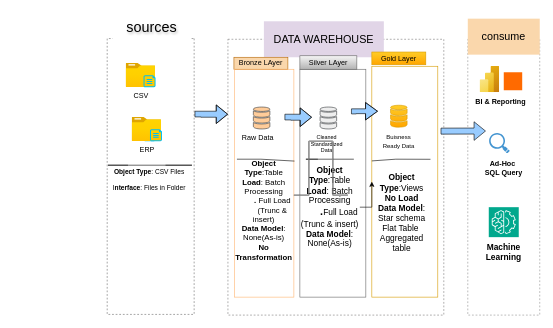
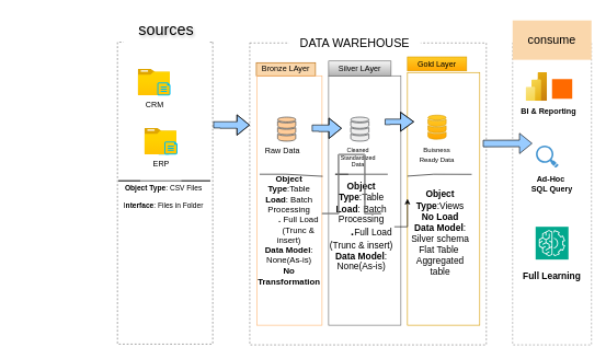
- <mxCell id="5" value="DATA WAREHOUSE" style="rounded=0;whiteSpace=wrap;html=1;strokeColor=none;fontSize=18;fillColor=#e1d5e7;" parent="1" vertex="1"><mxGeometry x="439" y="35" width="200" height="60" as="geometry" /></mxCell>
+ <mxCell id="5" value="DATA WAREHOUSE" style="rounded=0;whiteSpace=wrap;html=1;strokeColor=none;fontSize=18;" parent="1" vertex="1"><mxGeometry x="439" y="35" width="200" height="60" as="geometry" /></mxCell>
- <mxCell id="14" value="CSV" style="image;aspect=fixed;html=1;points=[];align=center;fontSize=12;image=img/lib/azure2/general/Folder_Blank.svg;" parent="1" vertex="1"><mxGeometry x="209" y="105" width="49.29" height="40" as="geometry" /></mxCell>
+ <mxCell id="14" value="CRM" style="image;aspect=fixed;html=1;points=[];align=center;fontSize=12;image=img/lib/azure2/general/Folder_Blank.svg;" parent="1" vertex="1"><mxGeometry x="209" y="105" width="49.29" height="40" as="geometry" /></mxCell>
- <mxCell id="37" value="&lt;font&gt;&lt;b&gt;Object Type&lt;/b&gt;:Views&lt;/font&gt;&lt;div&gt;&lt;font&gt;&lt;b&gt;No Load&lt;/b&gt;&lt;/font&gt;&lt;/div&gt;&lt;div&gt;&lt;font&gt;&lt;b&gt;Data Model&lt;/b&gt;: Star schema&lt;/font&gt;&lt;/div&gt;&lt;div&gt;&lt;font&gt;Flat Table&amp;nbsp;&lt;/font&gt;&lt;/div&gt;&lt;div&gt;&lt;font&gt;Aggregated table&lt;/font&gt;&lt;/div&gt;" style="text;html=1;align=center;verticalAlign=middle;whiteSpace=wrap;rounded=0;fontSize=14;" vertex="1" parent="1"><mxGeometry x="619" y="295" width="100" height="120" as="geometry" /></mxCell>
+ <mxCell id="37" value="&lt;font&gt;&lt;b&gt;Object Type&lt;/b&gt;:Views&lt;/font&gt;&lt;div&gt;&lt;font&gt;&lt;b&gt;No Load&lt;/b&gt;&lt;/font&gt;&lt;/div&gt;&lt;div&gt;&lt;font&gt;&lt;b&gt;Data Model&lt;/b&gt;: Silver schema&lt;/font&gt;&lt;/div&gt;&lt;div&gt;&lt;font&gt;Flat Table&amp;nbsp;&lt;/font&gt;&lt;/div&gt;&lt;div&gt;&lt;font&gt;Aggregated table&lt;/font&gt;&lt;/div&gt;" style="text;html=1;align=center;verticalAlign=middle;whiteSpace=wrap;rounded=0;fontSize=14;" vertex="1" parent="1"><mxGeometry x="619" y="295" width="100" height="120" as="geometry" /></mxCell>
- <mxCell id="47" value="&lt;b&gt;&lt;font style=&quot;font-size: 14px;&quot;&gt;Machine &lt;font style=&quot;&quot;&gt;Learning&lt;/font&gt;&lt;/font&gt;&lt;/b&gt;" style="text;html=1;align=center;verticalAlign=middle;whiteSpace=wrap;rounded=0;" vertex="1" parent="1"><mxGeometry x="789" y="405" width="100" height="30" as="geometry" /></mxCell>
+ <mxCell id="47" value="&lt;b&gt;&lt;font style=&quot;font-size: 14px;&quot;&gt;Full &lt;font style=&quot;&quot;&gt;Learning&lt;/font&gt;&lt;/font&gt;&lt;/b&gt;" style="text;html=1;align=center;verticalAlign=middle;whiteSpace=wrap;rounded=0;" vertex="1" parent="1"><mxGeometry x="789" y="405" width="100" height="30" as="geometry" /></mxCell>
